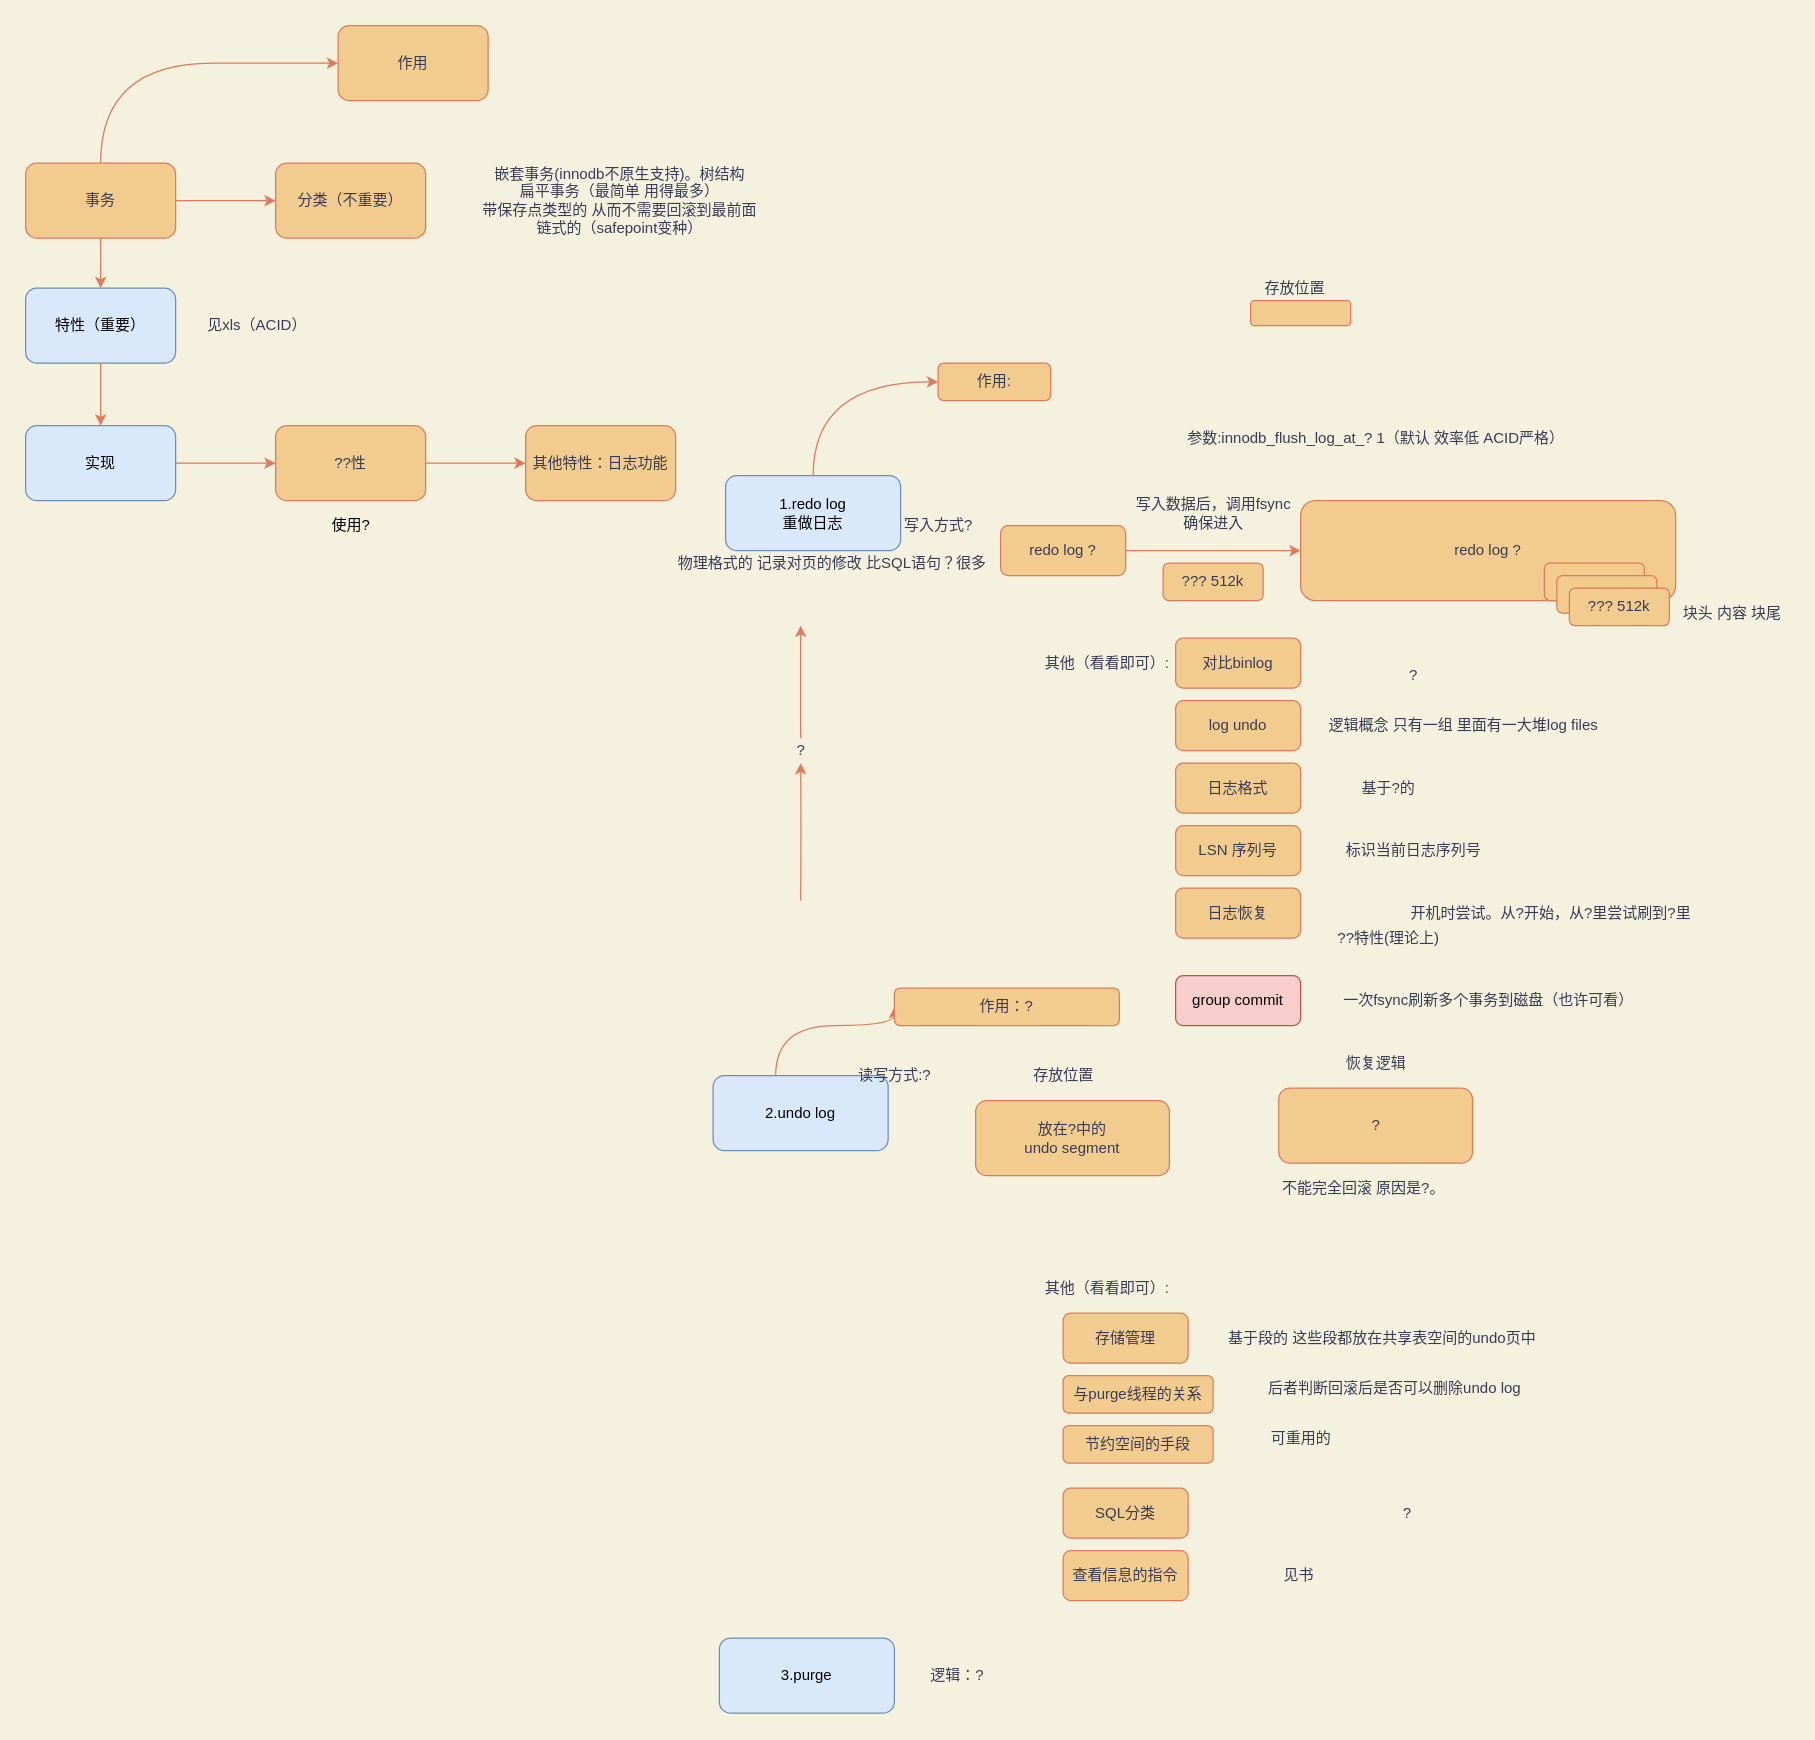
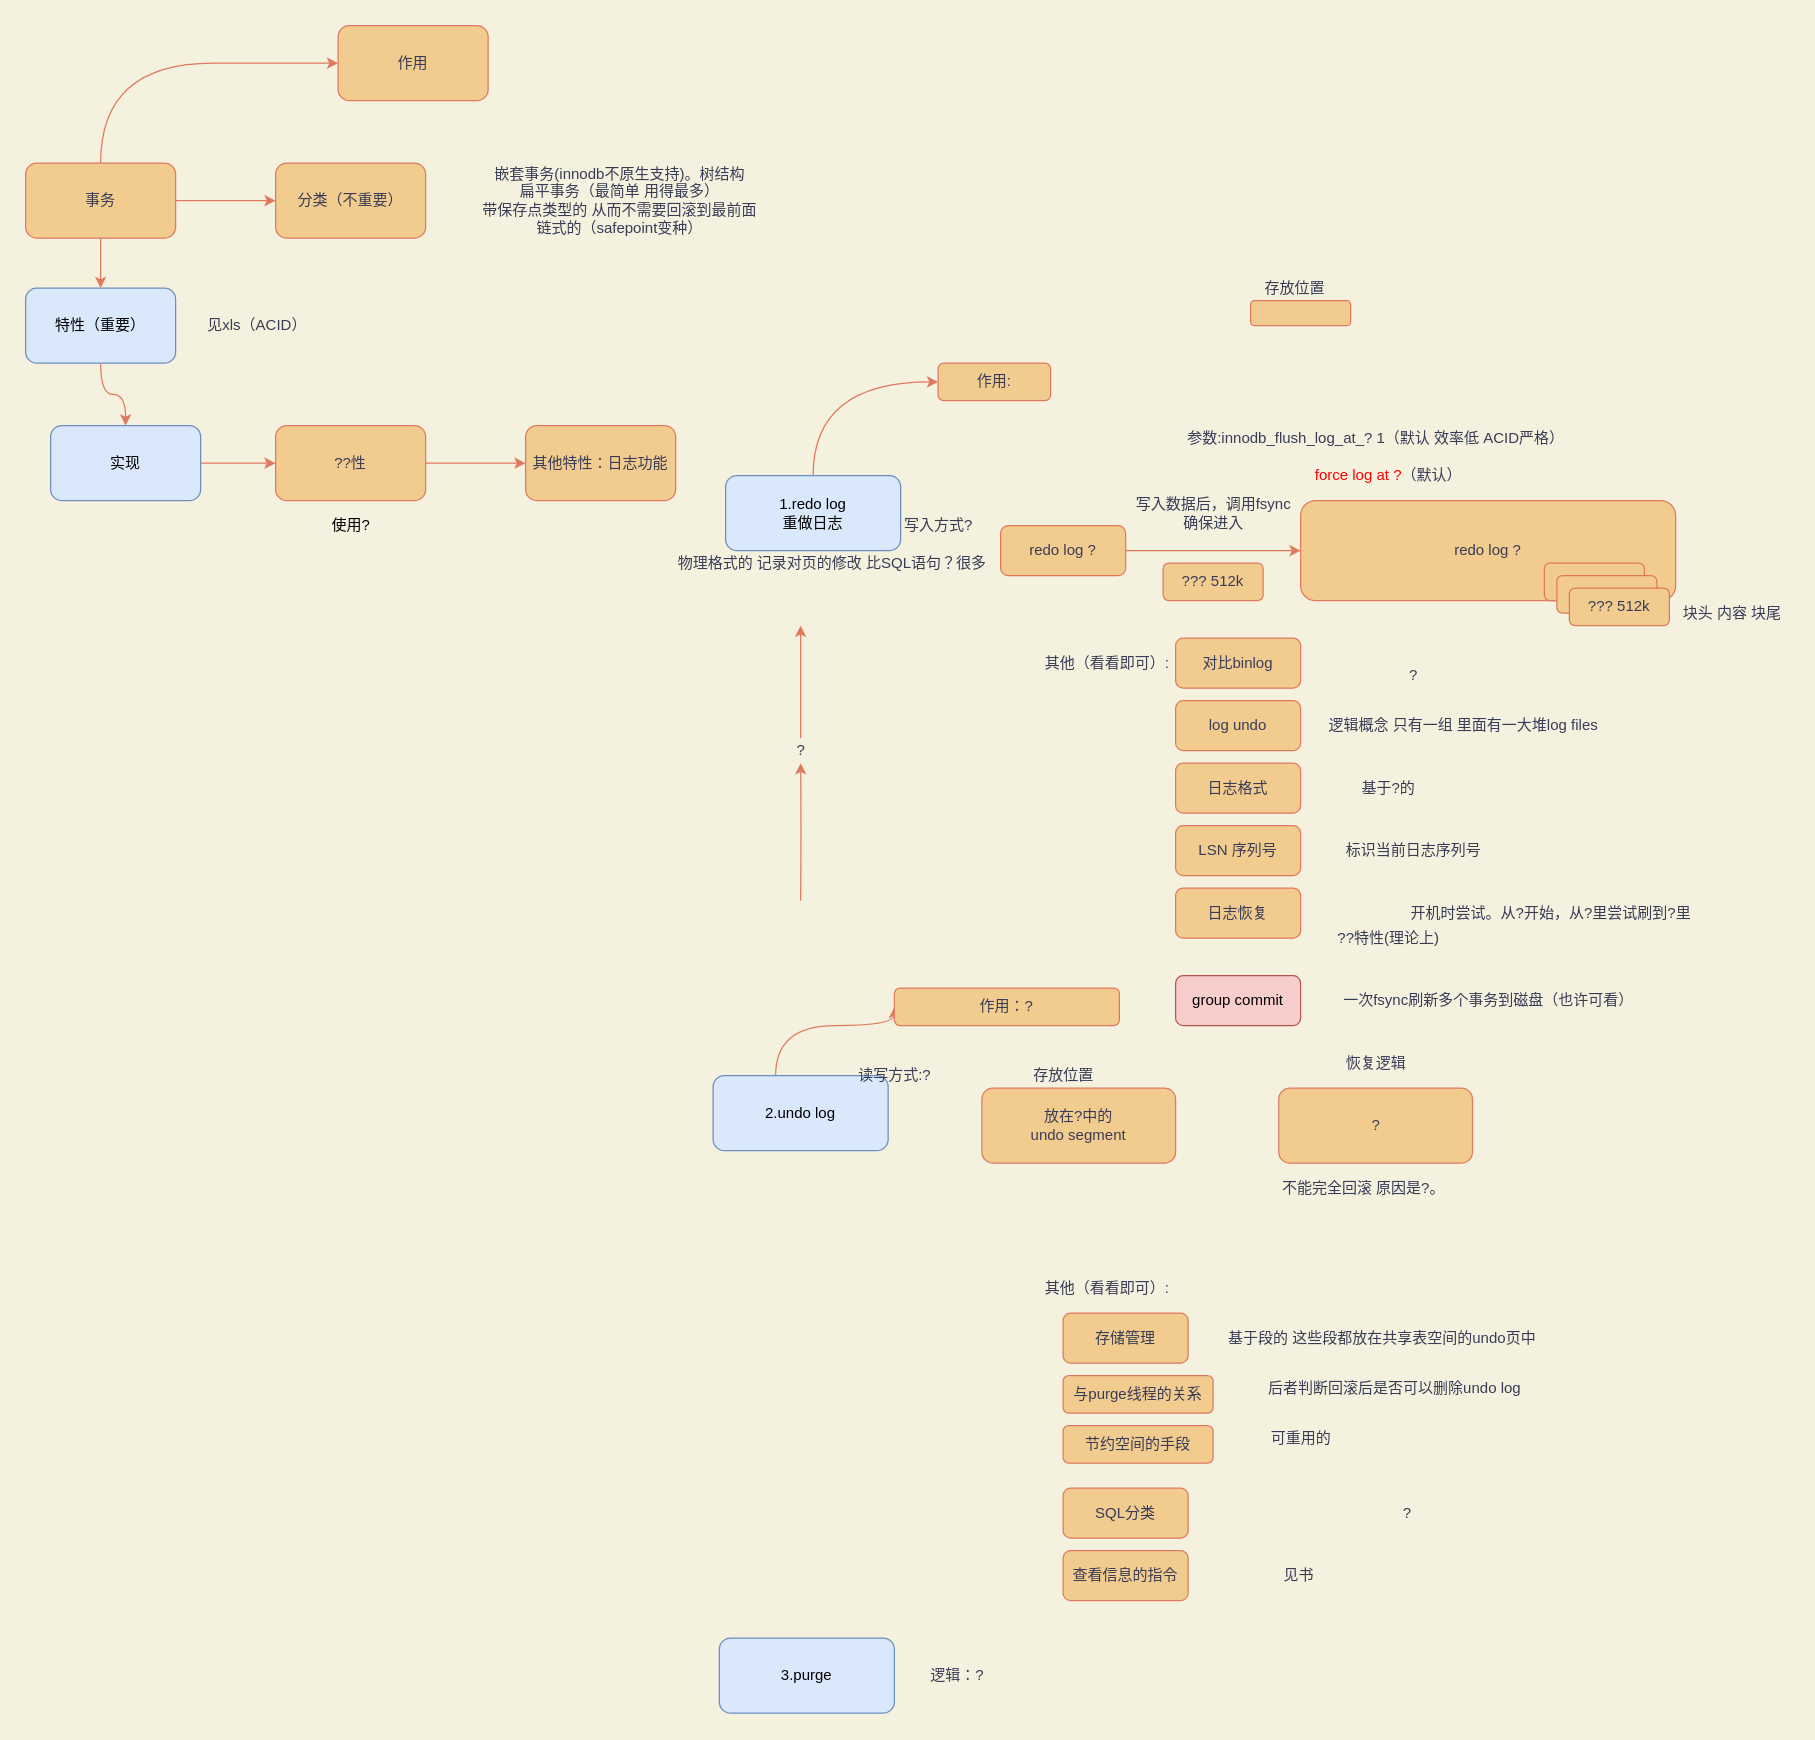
- <mxCell id="13" value="实现" style="whiteSpace=wrap;html=1;sketch=0;strokeColor=#6c8ebf;fillColor=#dae8fc;rounded=1;" parent="1" vertex="1"><mxGeometry x="20" y="340" width="120" height="60" as="geometry" /></mxCell>
+ <mxCell id="13" value="实现" style="whiteSpace=wrap;html=1;sketch=0;strokeColor=#6c8ebf;fillColor=#dae8fc;rounded=1;" parent="1" vertex="1"><mxGeometry x="40" y="340" width="120" height="60" as="geometry" /></mxCell>
+ <mxCell id="22" value="&lt;font color=&quot;#ff0000&quot;&gt;force log at ?&lt;/font&gt;（默认）" style="text;html=1;align=center;verticalAlign=middle;resizable=0;points=[];autosize=1;fontColor=#393C56;" parent="1" vertex="1"><mxGeometry x="1045" y="370" width="130" height="20" as="geometry" /></mxCell>
- <mxCell id="48" value="&lt;span&gt;放在?中的&lt;br&gt;undo segment&lt;br&gt;&lt;/span&gt;" style="rounded=1;whiteSpace=wrap;html=1;sketch=0;strokeColor=#E07A5F;fillColor=#F2CC8F;fontColor=#393C56;" parent="1" vertex="1"><mxGeometry x="780" y="880" width="155" height="60" as="geometry" /></mxCell>
+ <mxCell id="48" value="&lt;span&gt;放在?中的&lt;br&gt;undo segment&lt;br&gt;&lt;/span&gt;" style="rounded=1;whiteSpace=wrap;html=1;sketch=0;strokeColor=#E07A5F;fillColor=#F2CC8F;fontColor=#393C56;" parent="1" vertex="1"><mxGeometry x="785" y="870" width="155" height="60" as="geometry" /></mxCell>
